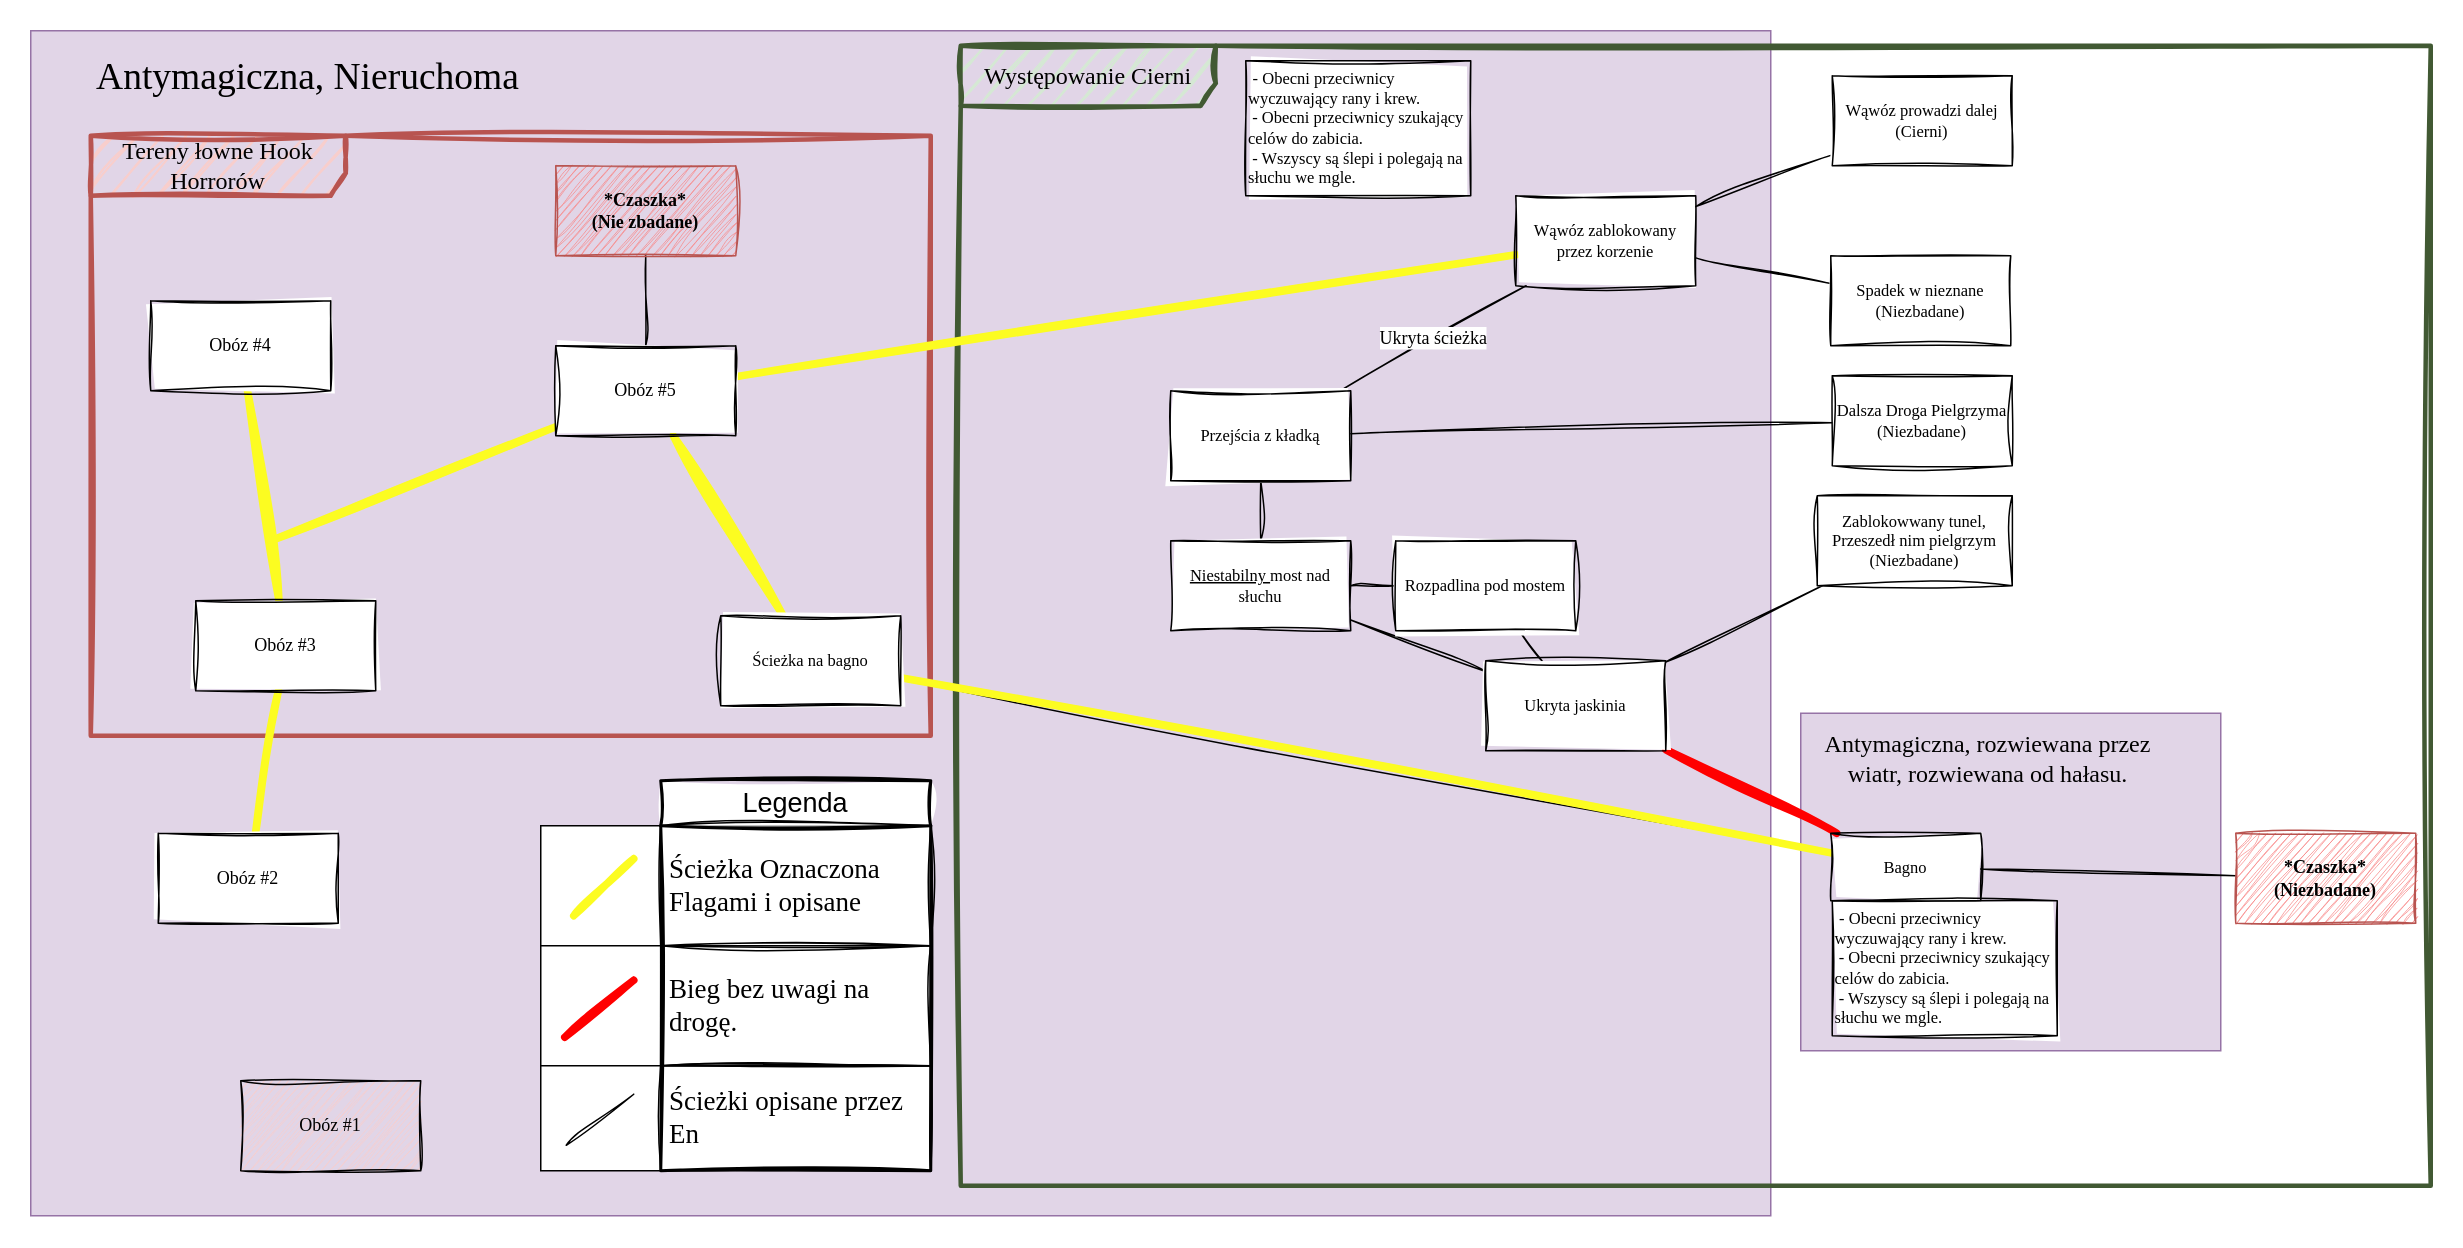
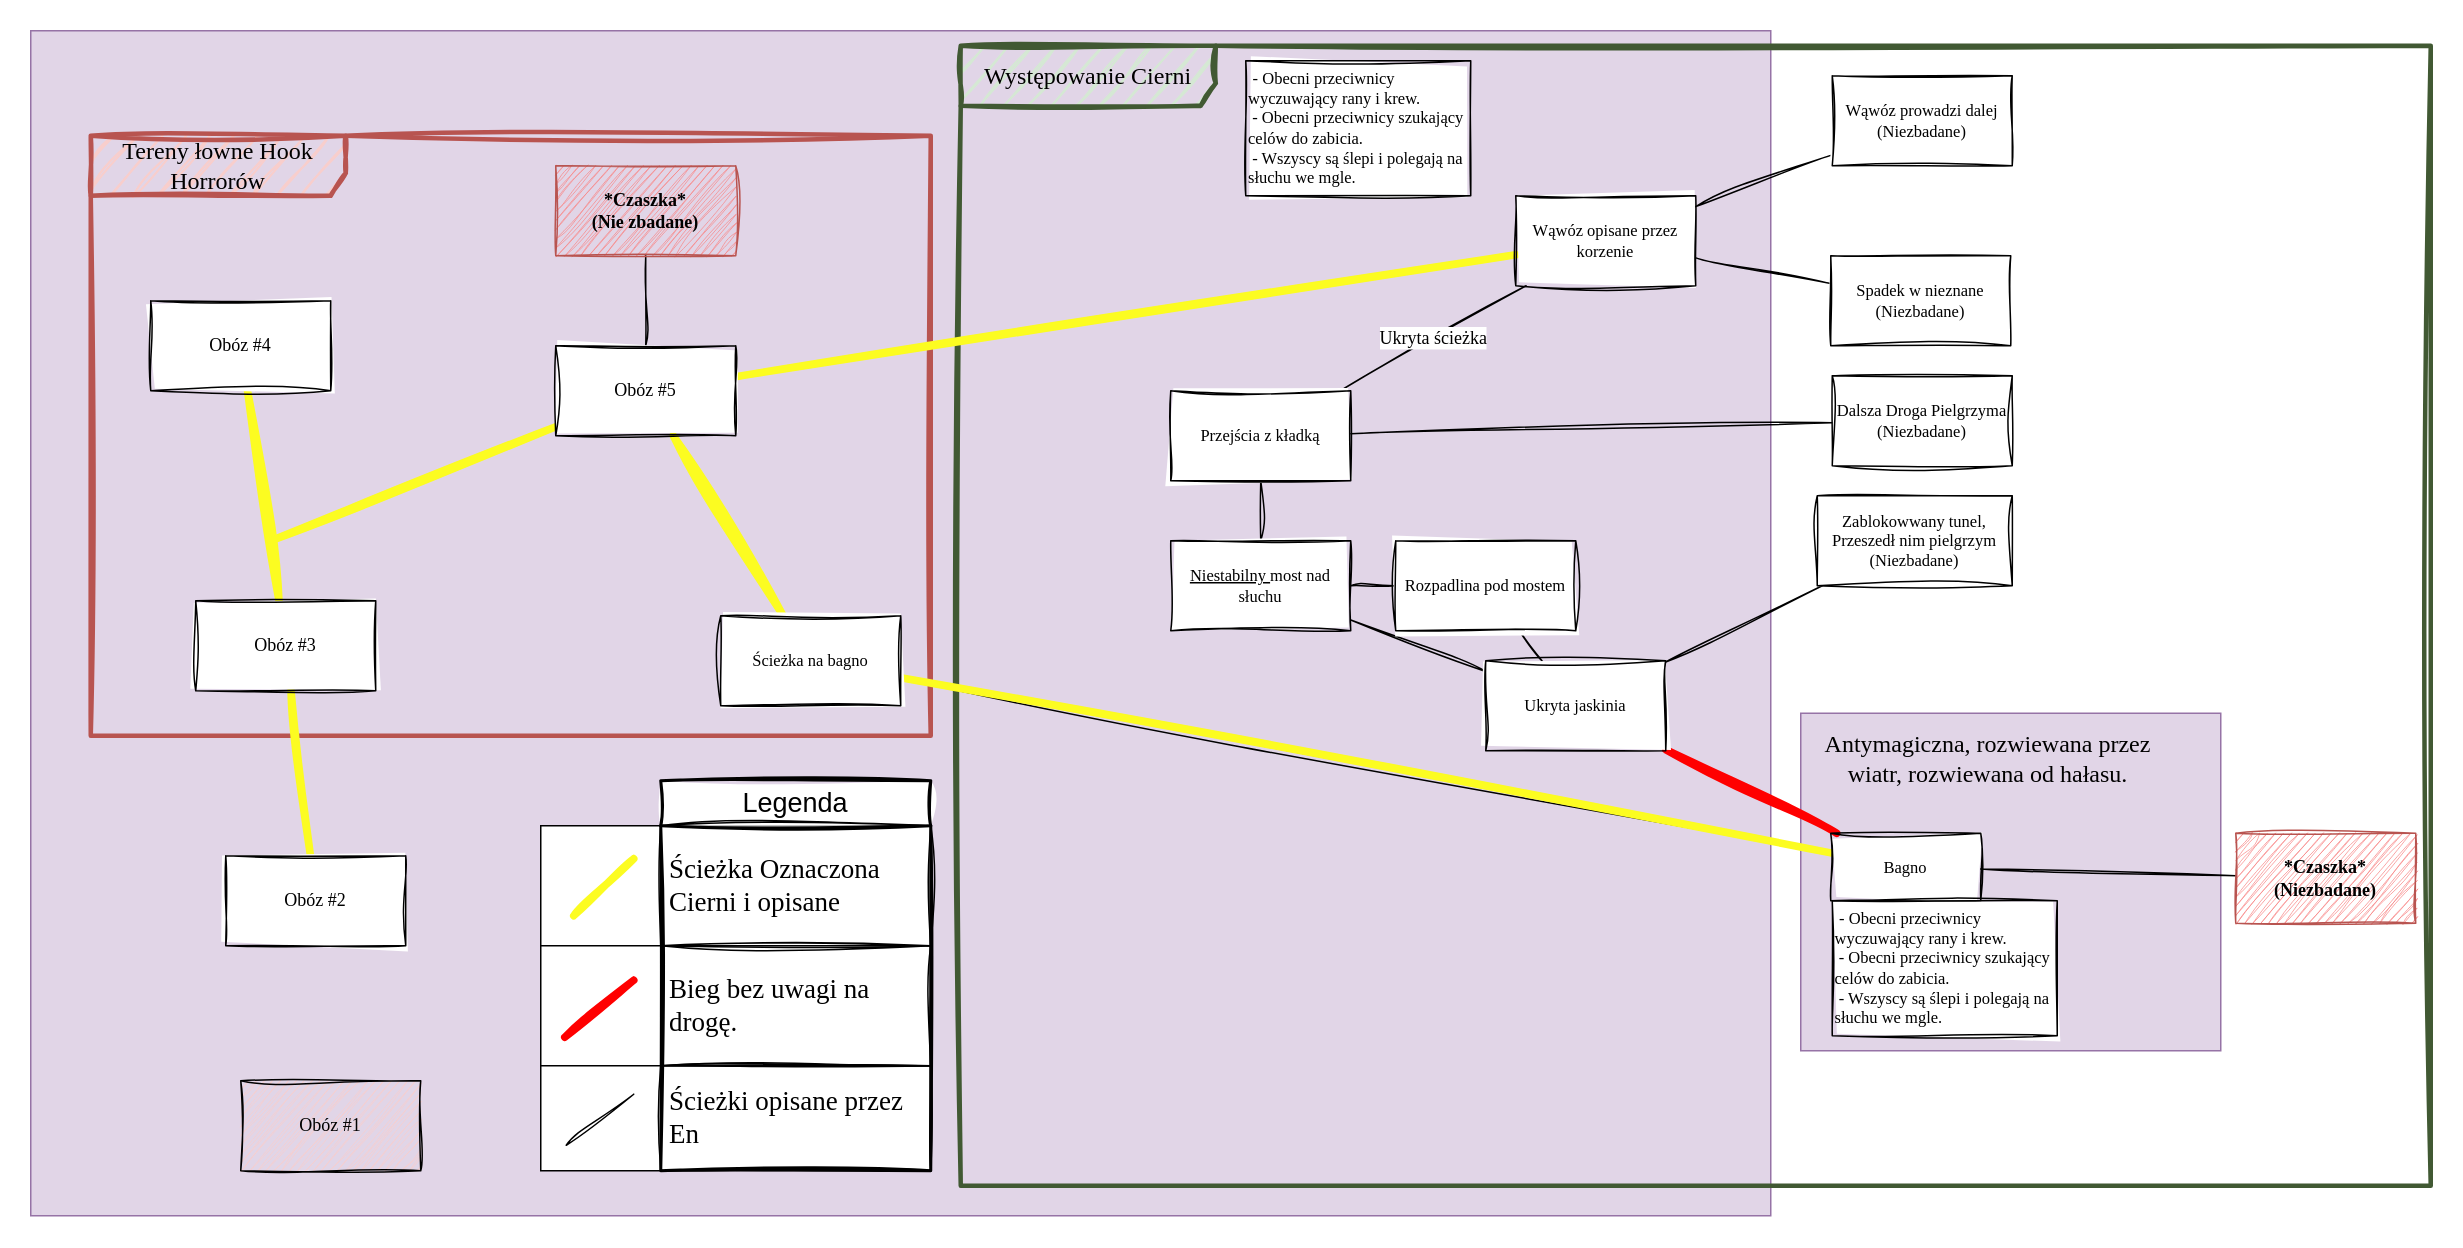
- <mxCell id="31" value="&lt;font face=&quot;Comic Sans MS&quot; style=&quot;font-size: 25px;&quot;&gt;Antymagiczna, Nieruchoma&lt;br&gt;&lt;/font&gt;" style="text;html=1;strokeColor=none;fillColor=none;align=center;verticalAlign=middle;whiteSpace=wrap;rounded=0;fontSize=11;fontFamily=Helvetica;fontColor=default;strokeWidth=4;movable=0;resizable=0;rotatable=0;deletable=0;editable=0;locked=1;connectable=0;" vertex="1" parent="1"><mxGeometry x="20" y="20" width="370" height="60" as="geometry" /></mxCell>
- <mxCell id="25" value="&lt;font face=&quot;Comic Sans MS&quot;&gt;Wąwóz prowadzi dalej&lt;br&gt;(Cierni)&lt;/font&gt;" style="rounded=0;whiteSpace=wrap;html=1;fontFamily=Helvetica;fontSize=11;fontColor=default;sketch=1;curveFitting=1;jiggle=2;" vertex="1" parent="1"><mxGeometry x="1221" y="50" width="120" height="60" as="geometry" /></mxCell>
+ <mxCell id="25" value="&lt;font face=&quot;Comic Sans MS&quot;&gt;Wąwóz prowadzi dalej&lt;br&gt;(Niezbadane)&lt;/font&gt;" style="rounded=0;whiteSpace=wrap;html=1;fontFamily=Helvetica;fontSize=11;fontColor=default;sketch=1;curveFitting=1;jiggle=2;" vertex="1" parent="1"><mxGeometry x="1221" y="50" width="120" height="60" as="geometry" /></mxCell>
- <mxCell id="21" value="&lt;font face=&quot;Comic Sans MS&quot;&gt;Wąwóz zablokowany przez korzenie&lt;/font&gt;" style="rounded=0;whiteSpace=wrap;html=1;fontFamily=Helvetica;fontSize=11;fontColor=default;sketch=1;curveFitting=1;jiggle=2;" vertex="1" parent="1"><mxGeometry x="1010" y="130" width="120" height="60" as="geometry" /></mxCell>
+ <mxCell id="21" value="&lt;font face=&quot;Comic Sans MS&quot;&gt;Wąwóz opisane przez korzenie&lt;/font&gt;" style="rounded=0;whiteSpace=wrap;html=1;fontFamily=Helvetica;fontSize=11;fontColor=default;sketch=1;curveFitting=1;jiggle=2;" vertex="1" parent="1"><mxGeometry x="1010" y="130" width="120" height="60" as="geometry" /></mxCell>
- <mxCell id="8" value="&lt;font face=&quot;Comic Sans MS&quot;&gt;Obóz #2&lt;/font&gt;" style="rounded=0;whiteSpace=wrap;html=1;sketch=1;curveFitting=1;jiggle=2;" vertex="1" parent="1"><mxGeometry x="105" y="555" width="120" height="60" as="geometry" /></mxCell>
+ <mxCell id="8" value="&lt;font face=&quot;Comic Sans MS&quot;&gt;Obóz #2&lt;/font&gt;" style="rounded=0;whiteSpace=wrap;html=1;sketch=1;curveFitting=1;jiggle=2;" vertex="1" parent="1"><mxGeometry x="150" y="570" width="120" height="60" as="geometry" /></mxCell>
- <mxCell id="50" value="&lt;font face=&quot;Comic Sans MS&quot; style=&quot;font-size: 18px;&quot;&gt;Ścieżka Oznaczona Flagami i opisane&lt;/font&gt;" style="text;strokeColor=default;fillColor=none;align=left;verticalAlign=middle;spacingLeft=4;spacingRight=4;overflow=hidden;points=[[0,0.5],[1,0.5]];portConstraint=eastwest;rotatable=0;whiteSpace=wrap;html=1;fontSize=11;fontFamily=Helvetica;fontColor=default;sketch=1;curveFitting=1;jiggle=2;" vertex="1" parent="49"><mxGeometry y="30" width="180" height="80" as="geometry" /></mxCell>
+ <mxCell id="50" value="&lt;font face=&quot;Comic Sans MS&quot; style=&quot;font-size: 18px;&quot;&gt;Ścieżka Oznaczona Cierni i opisane&lt;/font&gt;" style="text;strokeColor=default;fillColor=none;align=left;verticalAlign=middle;spacingLeft=4;spacingRight=4;overflow=hidden;points=[[0,0.5],[1,0.5]];portConstraint=eastwest;rotatable=0;whiteSpace=wrap;html=1;fontSize=11;fontFamily=Helvetica;fontColor=default;sketch=1;curveFitting=1;jiggle=2;" vertex="1" parent="49"><mxGeometry y="30" width="180" height="80" as="geometry" /></mxCell>
